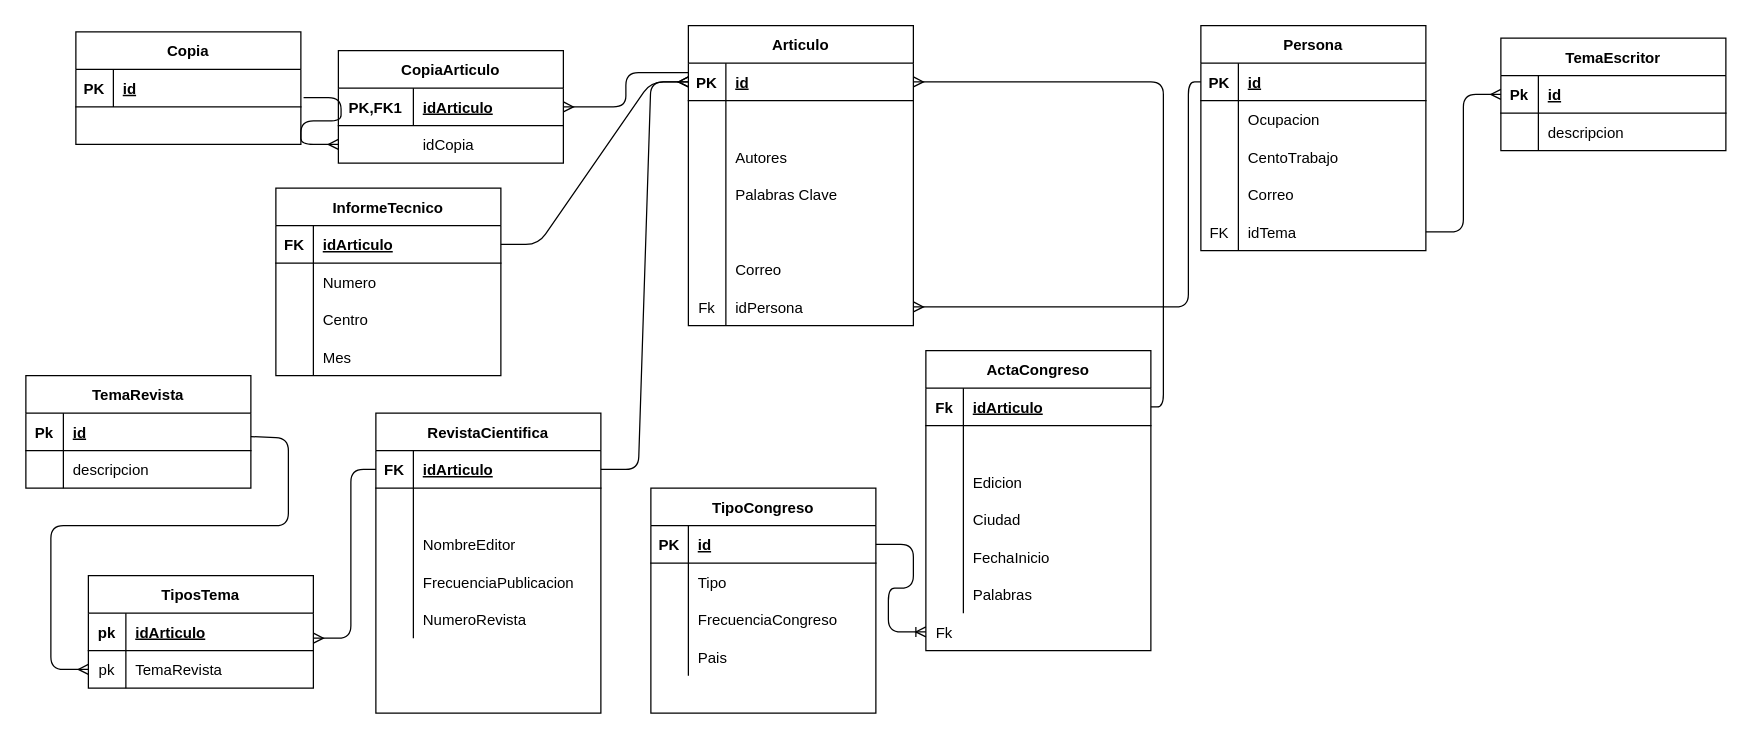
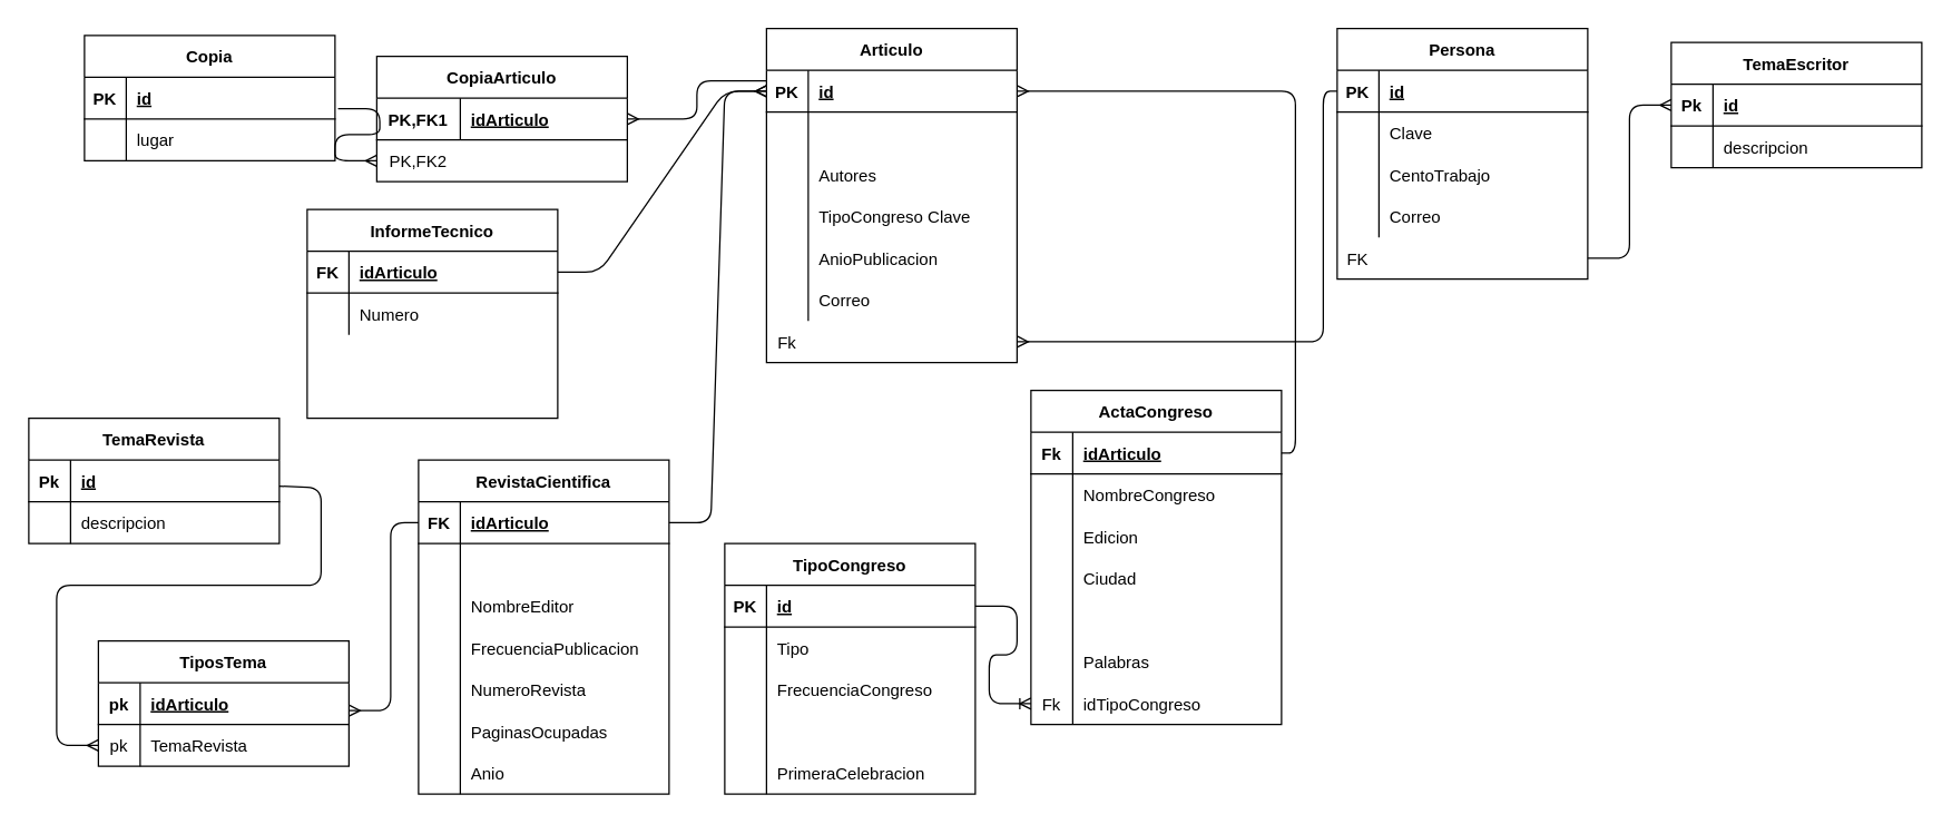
- <mxCell id="114" value="Ocupacion" style="shape=partialRectangle;connectable=0;fillColor=none;top=0;left=0;bottom=0;right=0;align=left;spacingLeft=6;overflow=hidden;" parent="112" vertex="1"><mxGeometry x="30" width="150" height="30" as="geometry" /></mxCell>
+ <mxCell id="114" value="Clave" style="shape=partialRectangle;connectable=0;fillColor=none;top=0;left=0;bottom=0;right=0;align=left;spacingLeft=6;overflow=hidden;" parent="112" vertex="1"><mxGeometry x="30" width="150" height="30" as="geometry" /></mxCell>
+ <mxCell id="8" value="lugar" style="shape=partialRectangle;connectable=0;fillColor=none;top=0;left=0;bottom=0;right=0;align=left;spacingLeft=6;overflow=hidden;" parent="6" vertex="1"><mxGeometry x="30" width="150" height="30" as="geometry" /></mxCell>
+ <mxCell id="153" value="PK,FK2" style="shape=partialRectangle;connectable=0;fillColor=none;top=0;left=0;bottom=0;right=0;editable=1;overflow=hidden;" parent="152" vertex="1"><mxGeometry width="60" height="30" as="geometry" /></mxCell>
- <mxCell id="154" value="idCopia" style="shape=partialRectangle;connectable=0;fillColor=none;top=0;left=0;bottom=0;right=0;align=left;spacingLeft=6;overflow=hidden;" parent="152" vertex="1"><mxGeometry x="60" width="120" height="30" as="geometry" /></mxCell>
- <mxCell id="20" value="Palabras Clave" style="shape=partialRectangle;connectable=0;fillColor=none;top=0;left=0;bottom=0;right=0;align=left;spacingLeft=6;overflow=hidden;" parent="18" vertex="1"><mxGeometry x="30" width="150" height="30" as="geometry" /></mxCell>
+ <mxCell id="20" value="TipoCongreso Clave" style="shape=partialRectangle;connectable=0;fillColor=none;top=0;left=0;bottom=0;right=0;align=left;spacingLeft=6;overflow=hidden;" parent="18" vertex="1"><mxGeometry x="30" width="150" height="30" as="geometry" /></mxCell>
+ <mxCell id="23" value="AnioPublicacion" style="shape=partialRectangle;connectable=0;fillColor=none;top=0;left=0;bottom=0;right=0;align=left;spacingLeft=6;overflow=hidden;" parent="21" vertex="1"><mxGeometry x="30" width="150" height="30" as="geometry" /></mxCell>
- <mxCell id="123" value="idTema" style="shape=partialRectangle;connectable=0;fillColor=none;top=0;left=0;bottom=0;right=0;align=left;spacingLeft=6;overflow=hidden;" parent="121" vertex="1"><mxGeometry x="30" width="150" height="30" as="geometry" /></mxCell>
- <mxCell id="29" value="idPersona" style="shape=partialRectangle;connectable=0;fillColor=none;top=0;left=0;bottom=0;right=0;align=left;spacingLeft=6;overflow=hidden;" parent="27" vertex="1"><mxGeometry x="30" width="150" height="30" as="geometry" /></mxCell>
- <mxCell id="99" value="Centro" style="shape=partialRectangle;connectable=0;fillColor=none;top=0;left=0;bottom=0;right=0;align=left;spacingLeft=6;overflow=hidden;" parent="97" vertex="1"><mxGeometry x="30" width="150" height="30" as="geometry" /></mxCell>
- <mxCell id="102" value="Mes" style="shape=partialRectangle;connectable=0;fillColor=none;top=0;left=0;bottom=0;right=0;align=left;spacingLeft=6;overflow=hidden;" parent="100" vertex="1"><mxGeometry x="30" width="150" height="30" as="geometry" /></mxCell>
+ <mxCell id="36" value="NombreCongreso" style="shape=partialRectangle;connectable=0;fillColor=none;top=0;left=0;bottom=0;right=0;align=left;spacingLeft=6;overflow=hidden;" parent="34" vertex="1"><mxGeometry x="30" width="150" height="30" as="geometry" /></mxCell>
- <mxCell id="45" value="FechaInicio" style="shape=partialRectangle;connectable=0;fillColor=none;top=0;left=0;bottom=0;right=0;align=left;spacingLeft=6;overflow=hidden;" parent="43" vertex="1"><mxGeometry x="30" width="150" height="30" as="geometry" /></mxCell>
+ <mxCell id="51" value="idTipoCongreso" style="shape=partialRectangle;connectable=0;fillColor=none;top=0;left=0;bottom=0;right=0;align=left;spacingLeft=6;overflow=hidden;" parent="49" vertex="1"><mxGeometry x="30" width="150" height="30" as="geometry" /></mxCell>
+ <mxCell id="86" value="PaginasOcupadas" style="shape=partialRectangle;connectable=0;fillColor=none;top=0;left=0;bottom=0;right=0;align=left;spacingLeft=6;overflow=hidden;" parent="84" vertex="1"><mxGeometry x="30" width="150" height="30" as="geometry" /></mxCell>
- <mxCell id="64" value="Pais" style="shape=partialRectangle;connectable=0;fillColor=none;top=0;left=0;bottom=0;right=0;align=left;spacingLeft=6;overflow=hidden;" parent="62" vertex="1"><mxGeometry x="30" width="150" height="30" as="geometry" /></mxCell>
+ <mxCell id="89" value="Anio" style="shape=partialRectangle;connectable=0;fillColor=none;top=0;left=0;bottom=0;right=0;align=left;spacingLeft=6;overflow=hidden;" parent="87" vertex="1"><mxGeometry x="30" width="150" height="30" as="geometry" /></mxCell>
+ <mxCell id="67" value="PrimeraCelebracion" style="shape=partialRectangle;connectable=0;fillColor=none;top=0;left=0;bottom=0;right=0;align=left;spacingLeft=6;overflow=hidden;" parent="65" vertex="1"><mxGeometry x="30" width="150" height="30" as="geometry" /></mxCell>
